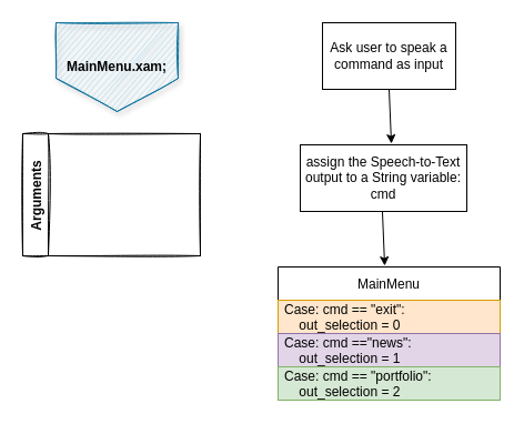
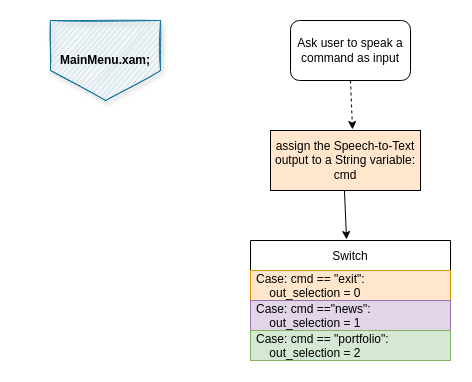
- <mxCell id="2" value="Ask user to speak a command as input" style="whiteSpace=wrap;html=1;rounded=0;" vertex="1" parent="1"><mxGeometry x="290" y="20" width="120" height="60" as="geometry" /></mxCell>
+ <mxCell id="2" value="Ask user to speak a command as input" style="rounded=1;whiteSpace=wrap;html=1;" vertex="1" parent="1"><mxGeometry x="290" y="20" width="120" height="60" as="geometry" /></mxCell>
- <mxCell id="8" value="" style="endArrow=classic;html=1;rounded=0;exitX=0.5;exitY=1;exitDx=0;exitDy=0;entryX=0.547;entryY=-0.017;entryDx=0;entryDy=0;entryPerimeter=0;" edge="1" parent="1" source="2" target="3"><mxGeometry width="50" height="50" relative="1" as="geometry"><mxPoint x="380" y="100" as="sourcePoint" /><mxPoint x="410" y="70" as="targetPoint" /></mxGeometry></mxCell>
+ <mxCell id="8" value="" style="endArrow=classic;html=1;rounded=0;exitX=0.5;exitY=1;exitDx=0;exitDy=0;entryX=0.547;entryY=-0.017;entryDx=0;entryDy=0;entryPerimeter=0;dashed=1;" edge="1" parent="1" source="2" target="3"><mxGeometry width="50" height="50" relative="1" as="geometry"><mxPoint x="380" y="100" as="sourcePoint" /><mxPoint x="410" y="70" as="targetPoint" /></mxGeometry></mxCell>
- <mxCell id="3" value="assign the Speech-to-Text output to a String variable: cmd" style="rounded=0;whiteSpace=wrap;html=1;" vertex="1" parent="1"><mxGeometry x="270" y="130" width="150" height="60" as="geometry" /></mxCell>
+ <mxCell id="3" value="assign the Speech-to-Text output to a String variable: cmd" style="rounded=0;whiteSpace=wrap;html=1;fillColor=#ffe6cc;" vertex="1" parent="1"><mxGeometry x="270" y="130" width="150" height="60" as="geometry" /></mxCell>
- <mxCell id="10" value="Arguments" style="swimlane;horizontal=0;strokeWidth=1;swimlaneLine=1;rounded=0;sketch=1;fillColor=default;" vertex="1" parent="1"><mxGeometry x="20" y="120" width="160" height="110" as="geometry" /></mxCell>
- <mxCell id="4" value="MainMenu" style="swimlane;fontStyle=0;childLayout=stackLayout;horizontal=1;startSize=30;horizontalStack=0;resizeParent=1;resizeParentMax=0;resizeLast=0;collapsible=1;marginBottom=0;" vertex="1" parent="1"><mxGeometry x="250" y="240" width="200" height="120" as="geometry" /></mxCell>
+ <mxCell id="4" value="Switch" style="swimlane;fontStyle=0;childLayout=stackLayout;horizontal=1;startSize=30;horizontalStack=0;resizeParent=1;resizeParentMax=0;resizeLast=0;collapsible=1;marginBottom=0;" vertex="1" parent="1"><mxGeometry x="250" y="240" width="200" height="120" as="geometry" /></mxCell>
